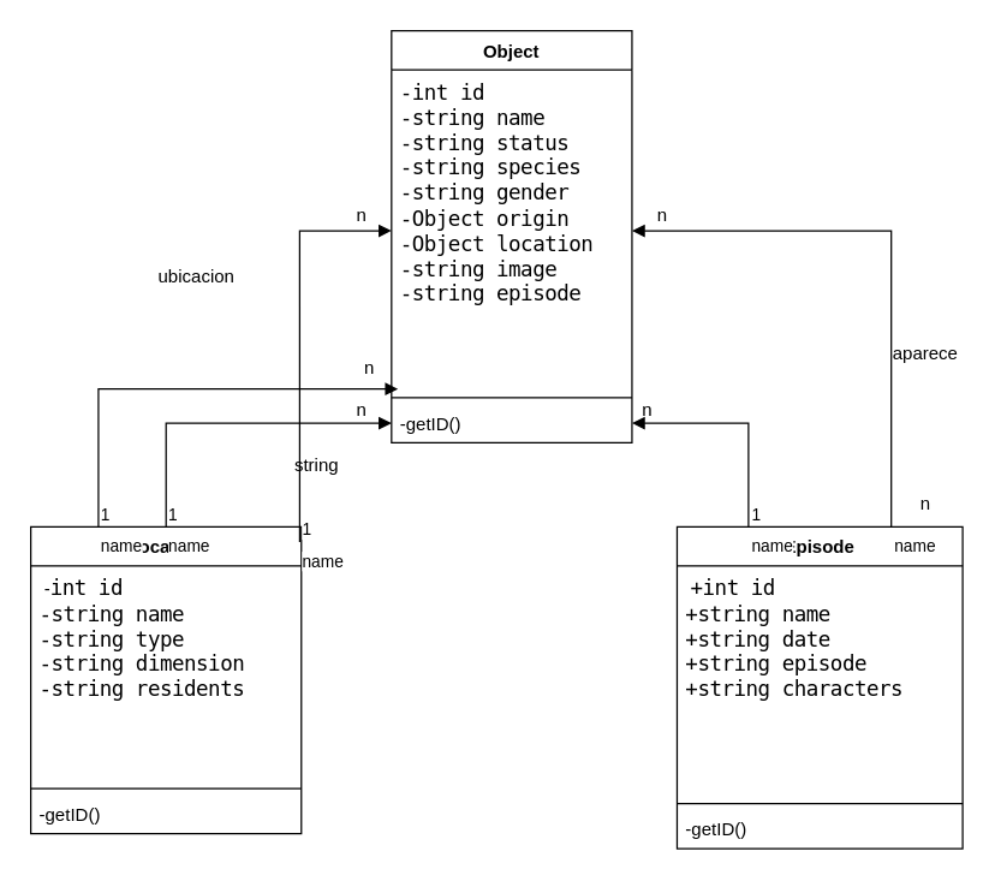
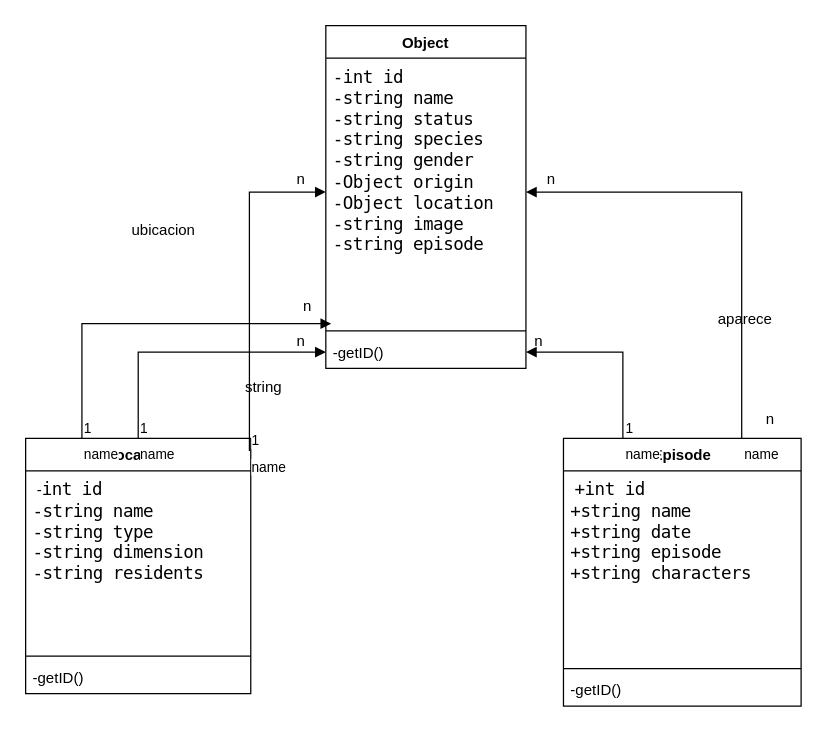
- <mxCell id="31" value="aparece" style="text;html=1;align=center;verticalAlign=middle;resizable=0;points=[];autosize=1;strokeColor=none;fillColor=none;" vertex="1" parent="1"><mxGeometry x="580" y="220" width="70" height="30" as="geometry" /></mxCell>
+ <mxCell id="31" value="aparece" style="text;html=1;align=center;verticalAlign=middle;resizable=0;points=[];autosize=1;strokeColor=none;fillColor=none;" vertex="1" parent="1"><mxGeometry x="560" y="240" width="70" height="30" as="geometry" /></mxCell>
